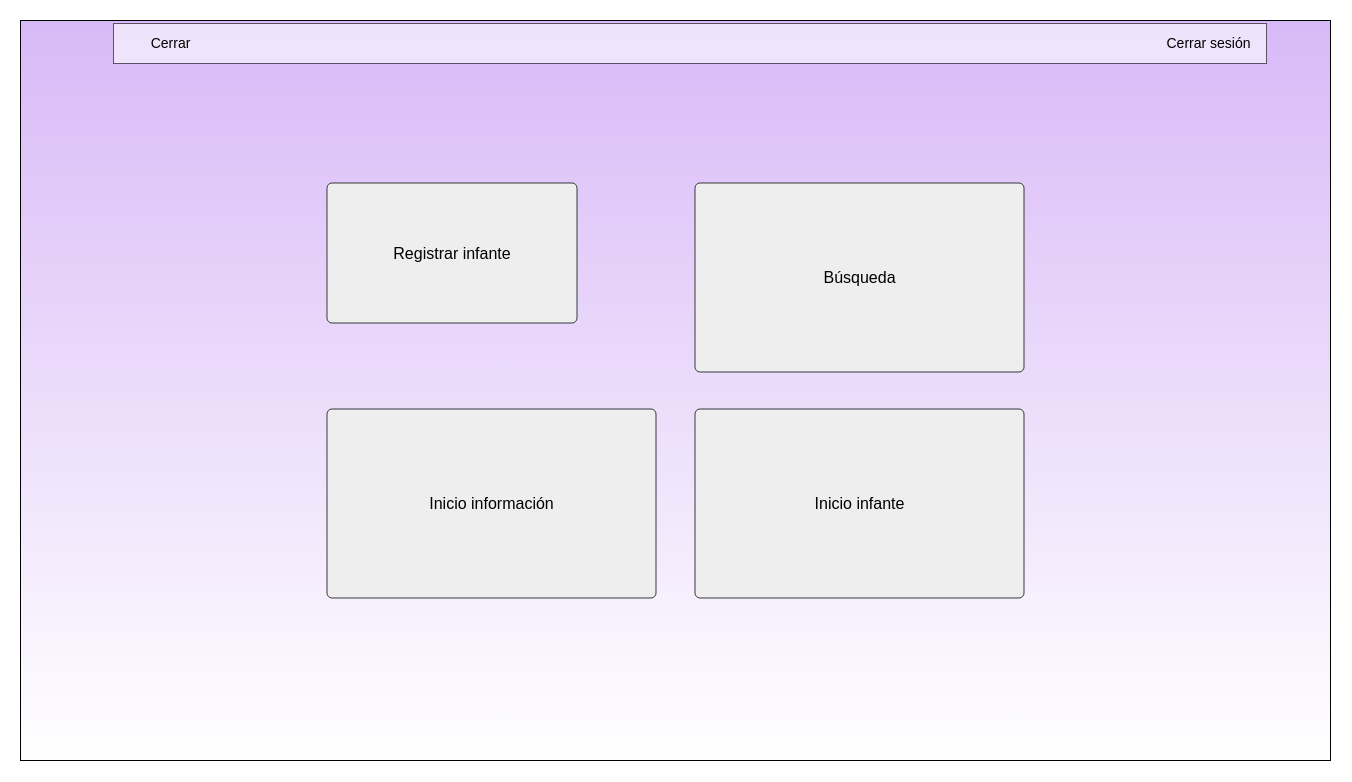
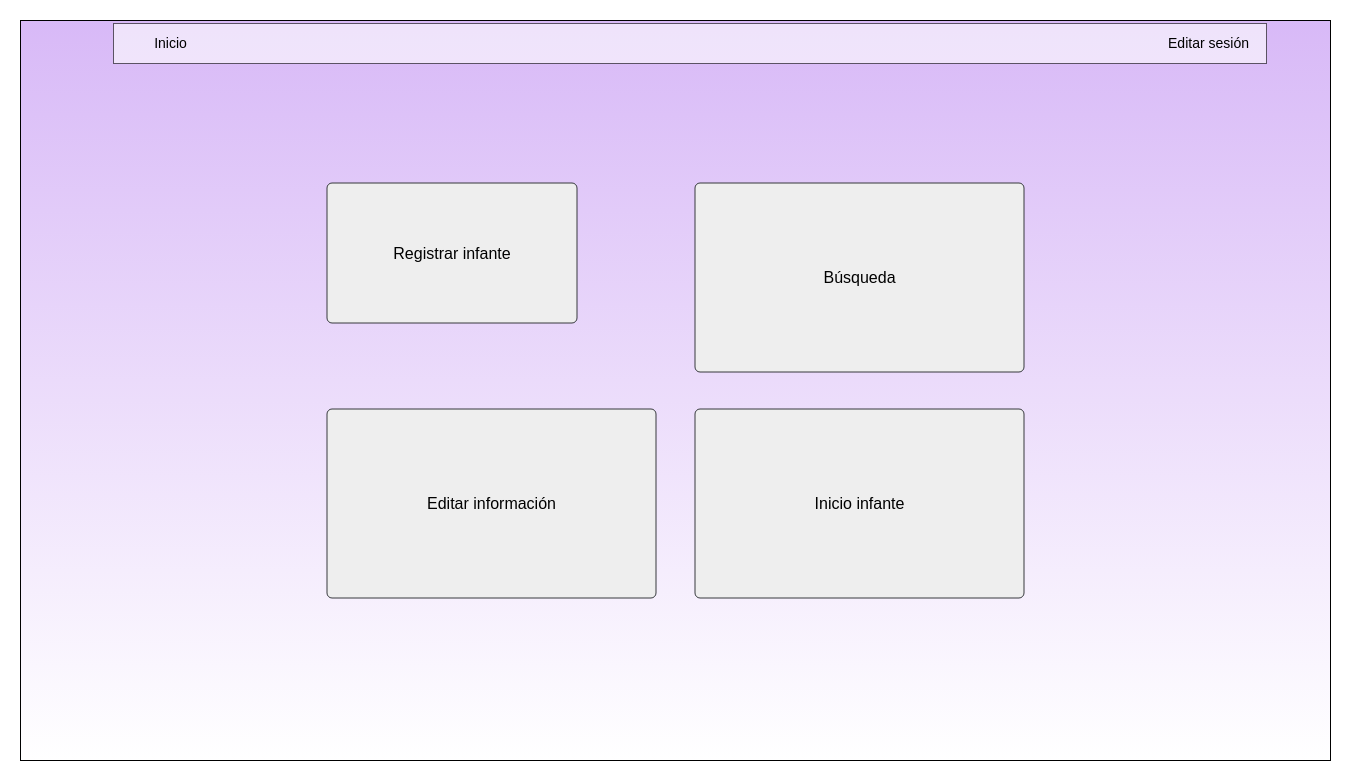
- <mxCell id="4" value="Cerrar" style="html=1;shadow=0;dashed=0;fillColor=none;strokeColor=none;shape=mxgraph.bootstrap.rect;fontColor=#000000;fontSize=14;whiteSpace=wrap;" parent="3" vertex="1"><mxGeometry width="115" height="40" as="geometry" /></mxCell>
+ <mxCell id="4" value="Inicio" style="html=1;shadow=0;dashed=0;fillColor=none;strokeColor=none;shape=mxgraph.bootstrap.rect;fontColor=#000000;fontSize=14;whiteSpace=wrap;" parent="3" vertex="1"><mxGeometry width="115" height="40" as="geometry" /></mxCell>
- <mxCell id="5" value="Cerrar sesión" style="html=1;shadow=0;dashed=0;fillColor=none;strokeColor=none;shape=mxgraph.bootstrap.rect;fontColor=#000000;fontSize=14;whiteSpace=wrap;" vertex="1" parent="3"><mxGeometry x="1038" width="115" height="40" as="geometry" /></mxCell>
+ <mxCell id="5" value="Editar sesión" style="html=1;shadow=0;dashed=0;fillColor=none;strokeColor=none;shape=mxgraph.bootstrap.rect;fontColor=#000000;fontSize=14;whiteSpace=wrap;" vertex="1" parent="3"><mxGeometry x="1038" width="115" height="40" as="geometry" /></mxCell>
- <mxCell id="8" value="Inicio información" style="html=1;shadow=0;dashed=0;shape=mxgraph.bootstrap.rrect;rSize=5;strokeColor=#36393d;align=center;fontSize=16;whiteSpace=wrap;fillColor=#eeeeee;" vertex="1" parent="1"><mxGeometry x="326.5" y="408.5" width="329" height="189" as="geometry" /></mxCell>
+ <mxCell id="8" value="Editar información" style="html=1;shadow=0;dashed=0;shape=mxgraph.bootstrap.rrect;rSize=5;strokeColor=#36393d;align=center;fontSize=16;whiteSpace=wrap;fillColor=#eeeeee;" vertex="1" parent="1"><mxGeometry x="326.5" y="408.5" width="329" height="189" as="geometry" /></mxCell>
